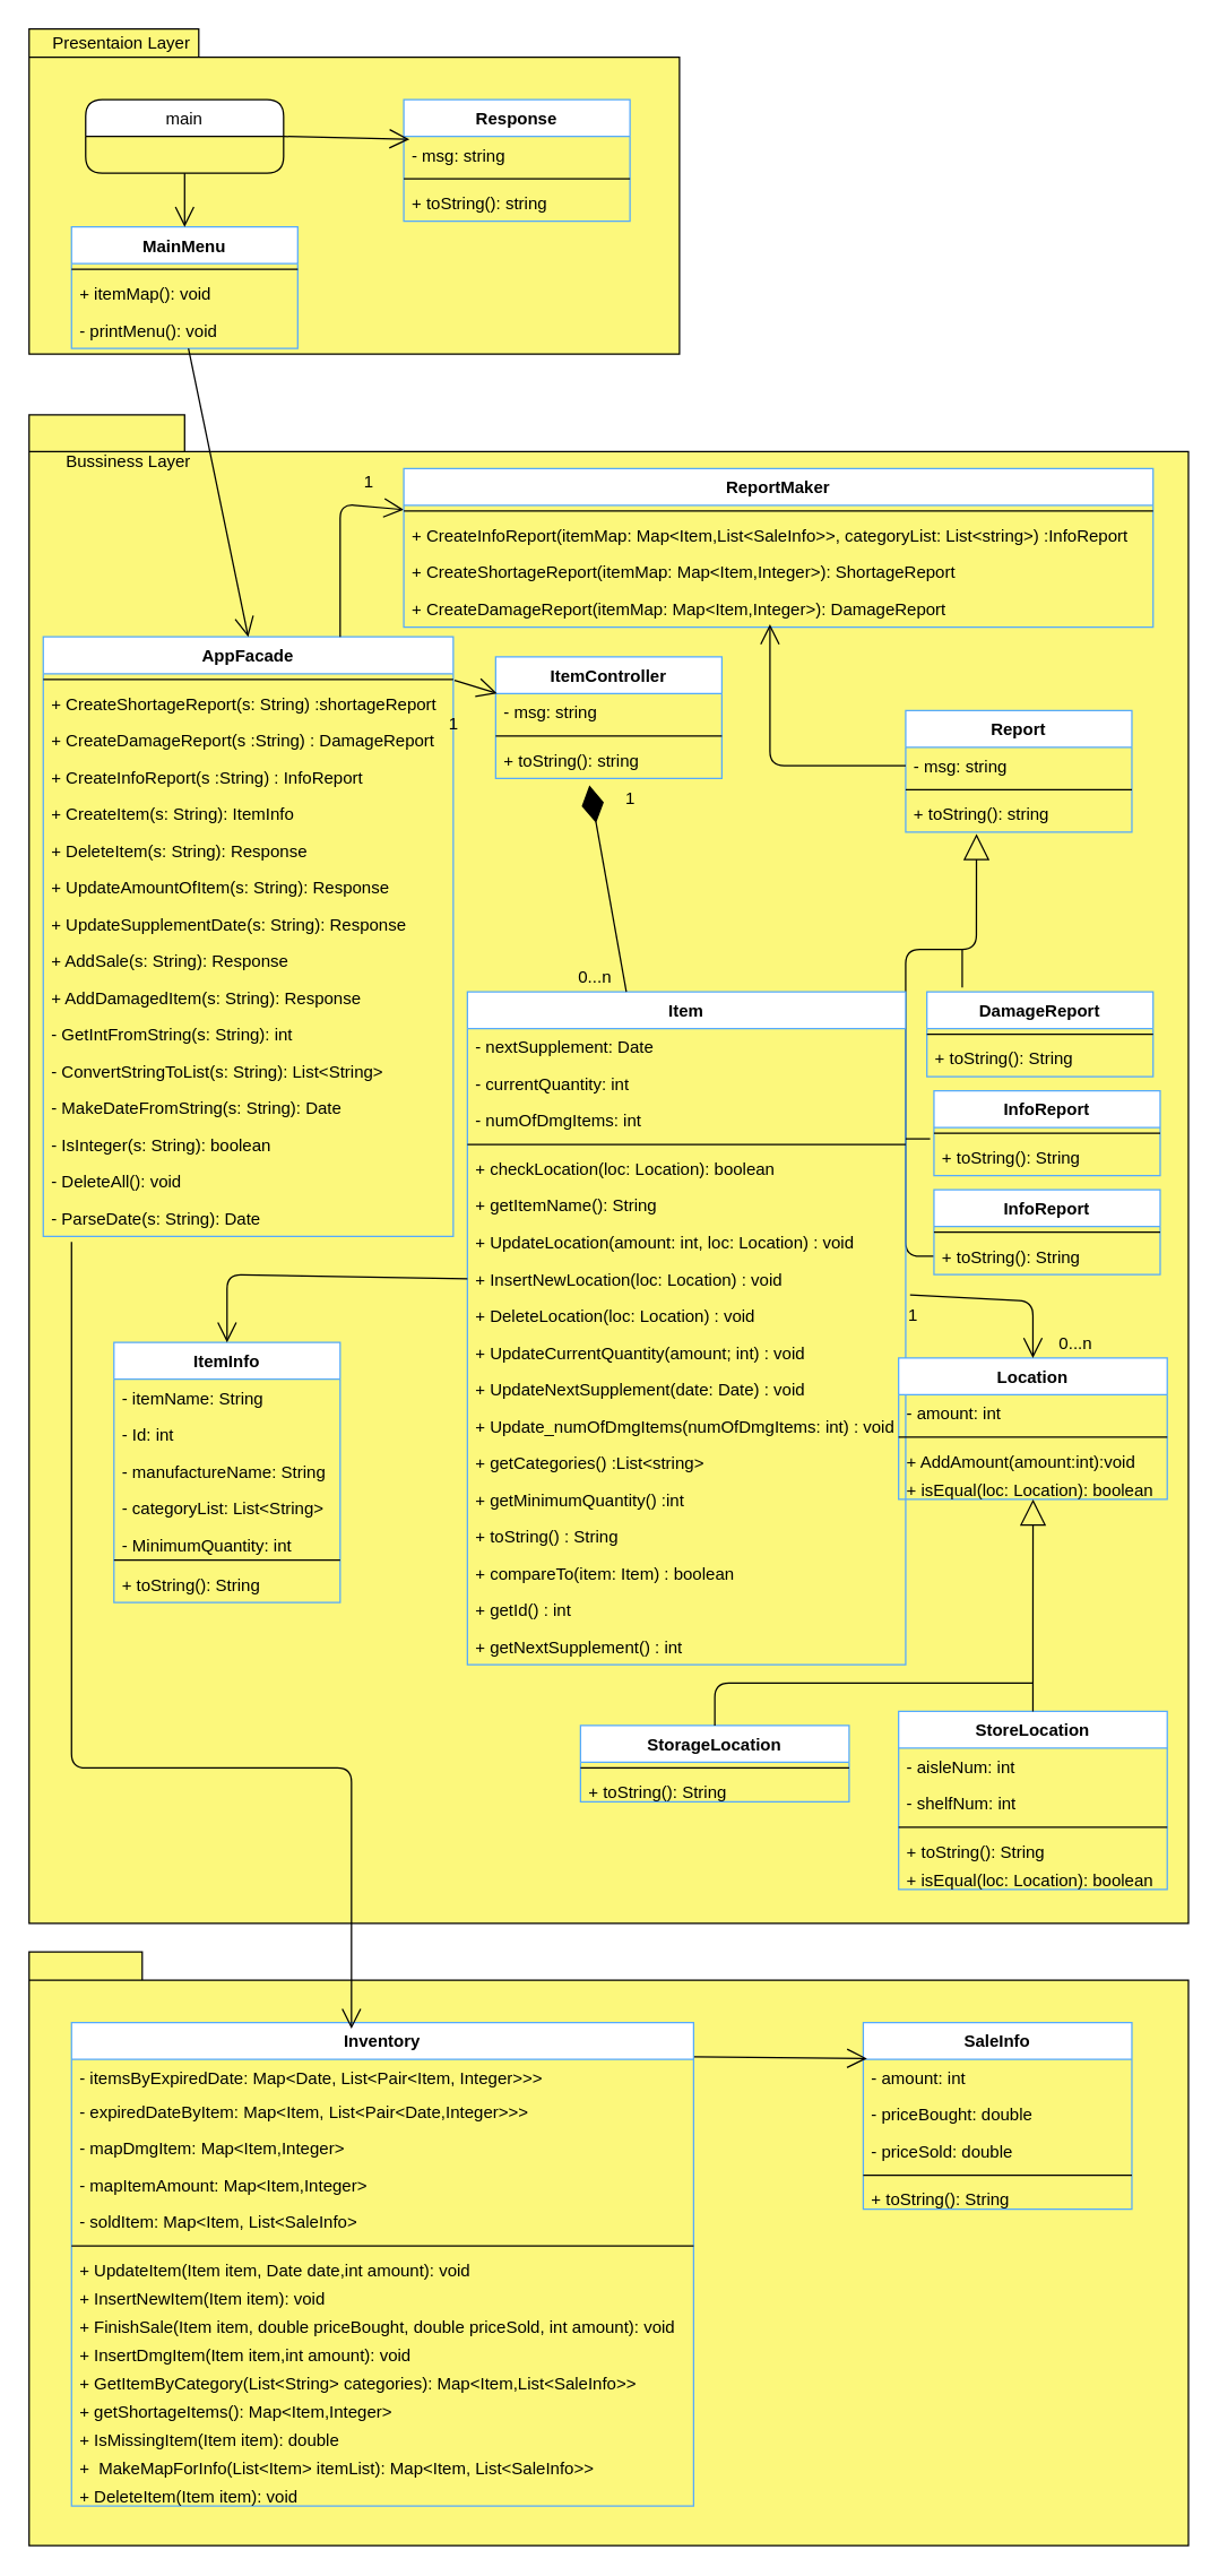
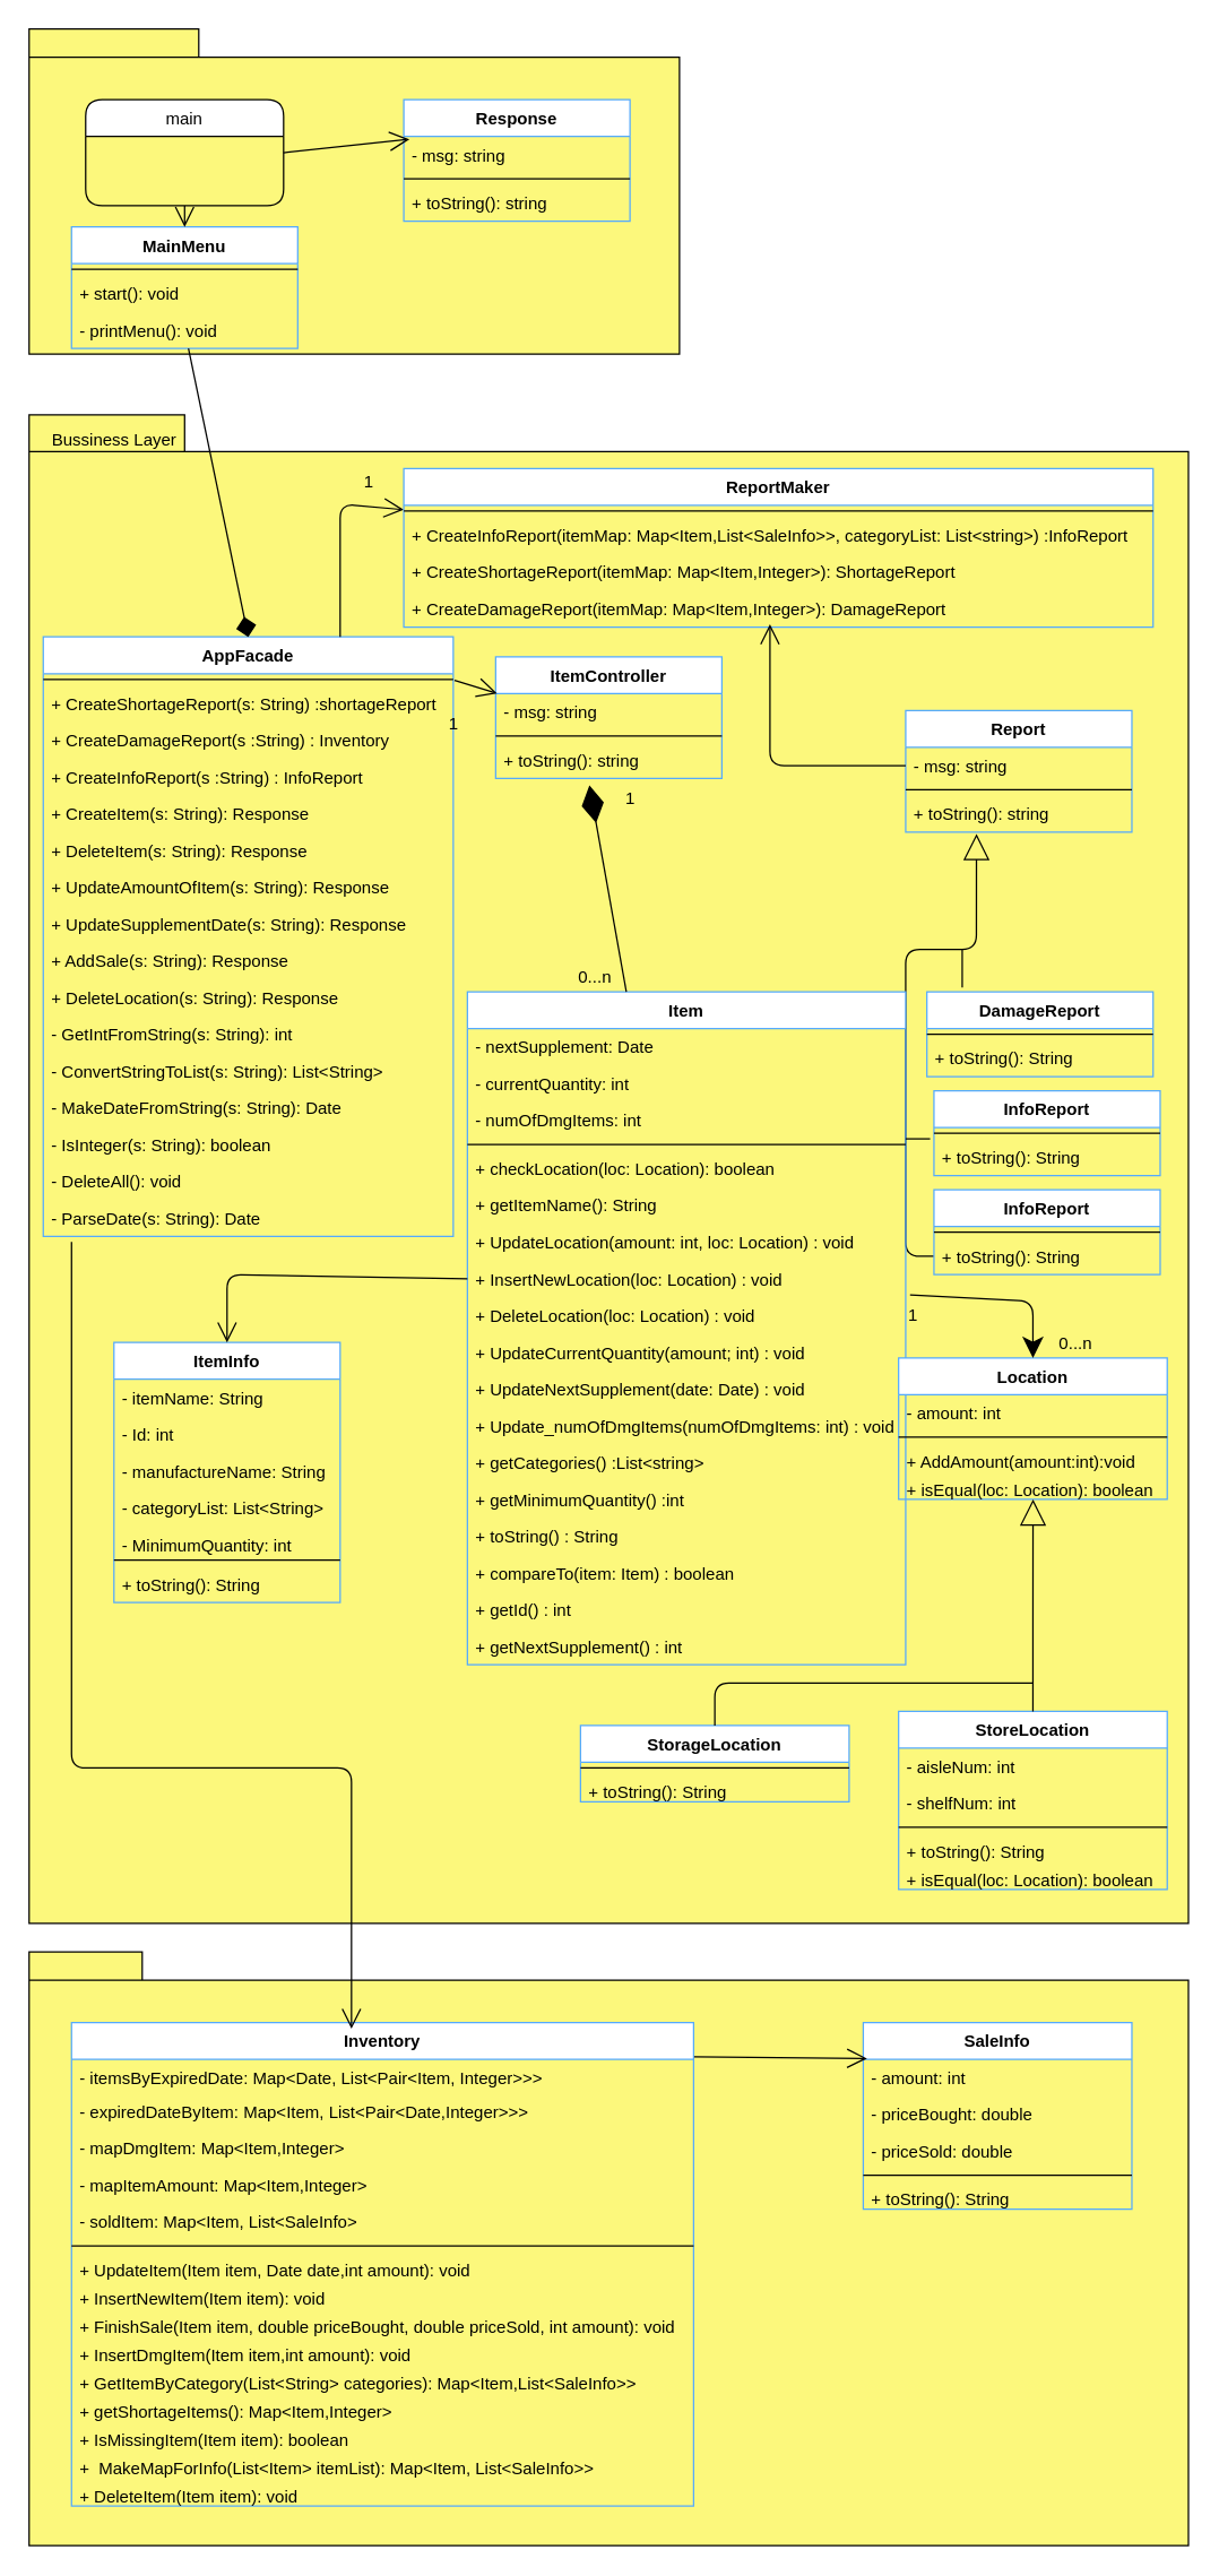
- <mxCell id="6" value="Presentaion Layer" style="text;html=1;align=center;verticalAlign=middle;resizable=0;points=[];autosize=1;" vertex="1" parent="1"><mxGeometry x="30" y="20" width="110" height="20" as="geometry" /></mxCell>
- <mxCell id="5" value="main" style="swimlane;fontStyle=0;childLayout=stackLayout;horizontal=1;startSize=26;fillColor=#FFFFFF;horizontalStack=0;resizeParent=1;resizeParentMax=0;resizeLast=0;collapsible=1;marginBottom=0;rounded=1;" vertex="1" parent="1"><mxGeometry x="60" y="70" width="140" height="52" as="geometry" /></mxCell>
+ <mxCell id="5" value="main" style="swimlane;fontStyle=0;childLayout=stackLayout;horizontal=1;startSize=26;fillColor=#FFFFFF;horizontalStack=0;resizeParent=1;resizeParentMax=0;resizeLast=0;collapsible=1;marginBottom=0;rounded=1;" vertex="1" parent="1"><mxGeometry x="60" y="70" width="140" height="75" as="geometry" /></mxCell>
- <mxCell id="13" value="+ itemMap(): void" style="text;strokeColor=none;fillColor=none;align=left;verticalAlign=top;spacingLeft=4;spacingRight=4;overflow=hidden;rotatable=0;points=[[0,0.5],[1,0.5]];portConstraint=eastwest;" vertex="1" parent="11"><mxGeometry y="34" width="160" height="26" as="geometry" /></mxCell>
+ <mxCell id="13" value="+ start(): void" style="text;strokeColor=none;fillColor=none;align=left;verticalAlign=top;spacingLeft=4;spacingRight=4;overflow=hidden;rotatable=0;points=[[0,0.5],[1,0.5]];portConstraint=eastwest;" vertex="1" parent="11"><mxGeometry y="34" width="160" height="26" as="geometry" /></mxCell>
- <mxCell id="15" value="Bussiness Layer" style="text;html=1;align=center;verticalAlign=middle;resizable=0;points=[];autosize=1;" vertex="1" parent="1"><mxGeometry x="40" y="316.01" width="100" height="20" as="geometry" /></mxCell>
+ <mxCell id="15" value="Bussiness Layer" style="text;html=1;align=center;verticalAlign=middle;resizable=0;points=[];autosize=1;" vertex="1" parent="1"><mxGeometry x="30" y="301.01" width="100" height="20" as="geometry" /></mxCell>
- <mxCell id="45" value="" style="endArrow=open;endFill=1;endSize=12;html=1;entryX=0.5;entryY=0;entryDx=0;entryDy=0;" edge="1" parent="1" source="14" target="16"><mxGeometry width="160" relative="1" as="geometry"><mxPoint x="162" y="290" as="sourcePoint" /><mxPoint x="130" y="441.01" as="targetPoint" /><Array as="points" /></mxGeometry></mxCell>
+ <mxCell id="45" value="" style="endArrow=diamond;endFill=1;endSize=12;html=1;entryX=0.5;entryY=0;entryDx=0;entryDy=0;" edge="1" parent="1" source="14" target="16"><mxGeometry width="160" relative="1" as="geometry"><mxPoint x="162" y="290" as="sourcePoint" /><mxPoint x="130" y="441.01" as="targetPoint" /><Array as="points" /></mxGeometry></mxCell>
- <mxCell id="20" value="+ CreateDamageReport(s :String) : DamageReport" style="text;strokeColor=none;fillColor=none;align=left;verticalAlign=top;spacingLeft=4;spacingRight=4;overflow=hidden;rotatable=0;points=[[0,0.5],[1,0.5]];portConstraint=eastwest;" vertex="1" parent="16"><mxGeometry y="60" width="290" height="26" as="geometry" /></mxCell>
+ <mxCell id="20" value="+ CreateDamageReport(s :String) : Inventory" style="text;strokeColor=none;fillColor=none;align=left;verticalAlign=top;spacingLeft=4;spacingRight=4;overflow=hidden;rotatable=0;points=[[0,0.5],[1,0.5]];portConstraint=eastwest;" vertex="1" parent="16"><mxGeometry y="60" width="290" height="26" as="geometry" /></mxCell>
- <mxCell id="22" value="+ CreateItem(s: String): ItemInfo" style="text;strokeColor=none;fillColor=none;align=left;verticalAlign=top;spacingLeft=4;spacingRight=4;overflow=hidden;rotatable=0;points=[[0,0.5],[1,0.5]];portConstraint=eastwest;" vertex="1" parent="16"><mxGeometry y="112" width="290" height="26" as="geometry" /></mxCell>
+ <mxCell id="22" value="+ CreateItem(s: String): Response" style="text;strokeColor=none;fillColor=none;align=left;verticalAlign=top;spacingLeft=4;spacingRight=4;overflow=hidden;rotatable=0;points=[[0,0.5],[1,0.5]];portConstraint=eastwest;" vertex="1" parent="16"><mxGeometry y="112" width="290" height="26" as="geometry" /></mxCell>
- <mxCell id="27" value="+ AddDamagedItem(s: String): Response" style="text;strokeColor=none;fillColor=none;align=left;verticalAlign=top;spacingLeft=4;spacingRight=4;overflow=hidden;rotatable=0;points=[[0,0.5],[1,0.5]];portConstraint=eastwest;" vertex="1" parent="16"><mxGeometry y="242" width="290" height="26" as="geometry" /></mxCell>
+ <mxCell id="27" value="+ DeleteLocation(s: String): Response" style="text;strokeColor=none;fillColor=none;align=left;verticalAlign=top;spacingLeft=4;spacingRight=4;overflow=hidden;rotatable=0;points=[[0,0.5],[1,0.5]];portConstraint=eastwest;" vertex="1" parent="16"><mxGeometry y="242" width="290" height="26" as="geometry" /></mxCell>
- <mxCell id="94" value="" style="endArrow=open;endFill=1;endSize=12;html=1;entryX=0.5;entryY=0;entryDx=0;entryDy=0;exitX=1.01;exitY=-0.061;exitDx=0;exitDy=0;exitPerimeter=0;" edge="1" parent="1" source="68" target="89"><mxGeometry width="160" relative="1" as="geometry"><mxPoint x="620" y="913" as="sourcePoint" /><mxPoint x="735" y="1051.01" as="targetPoint" /><Array as="points"><mxPoint x="730" y="920" /></Array></mxGeometry></mxCell>
+ <mxCell id="94" value="" style="endArrow=classic;endFill=1;endSize=12;html=1;entryX=0.5;entryY=0;entryDx=0;entryDy=0;exitX=1.01;exitY=-0.061;exitDx=0;exitDy=0;exitPerimeter=0;" edge="1" parent="1" source="68" target="89"><mxGeometry width="160" relative="1" as="geometry"><mxPoint x="620" y="913" as="sourcePoint" /><mxPoint x="735" y="1051.01" as="targetPoint" /><Array as="points"><mxPoint x="730" y="920" /></Array></mxGeometry></mxCell>
- <mxCell id="135" value="+ IsMissingItem(Item item): double" style="text;strokeColor=none;fillColor=none;align=left;verticalAlign=top;spacingLeft=4;spacingRight=4;overflow=hidden;rotatable=0;points=[[0,0.5],[1,0.5]];portConstraint=eastwest;" vertex="1" parent="122"><mxGeometry y="282" width="440" height="20" as="geometry" /></mxCell>
+ <mxCell id="135" value="+ IsMissingItem(Item item): boolean" style="text;strokeColor=none;fillColor=none;align=left;verticalAlign=top;spacingLeft=4;spacingRight=4;overflow=hidden;rotatable=0;points=[[0,0.5],[1,0.5]];portConstraint=eastwest;" vertex="1" parent="122"><mxGeometry y="282" width="440" height="20" as="geometry" /></mxCell>
